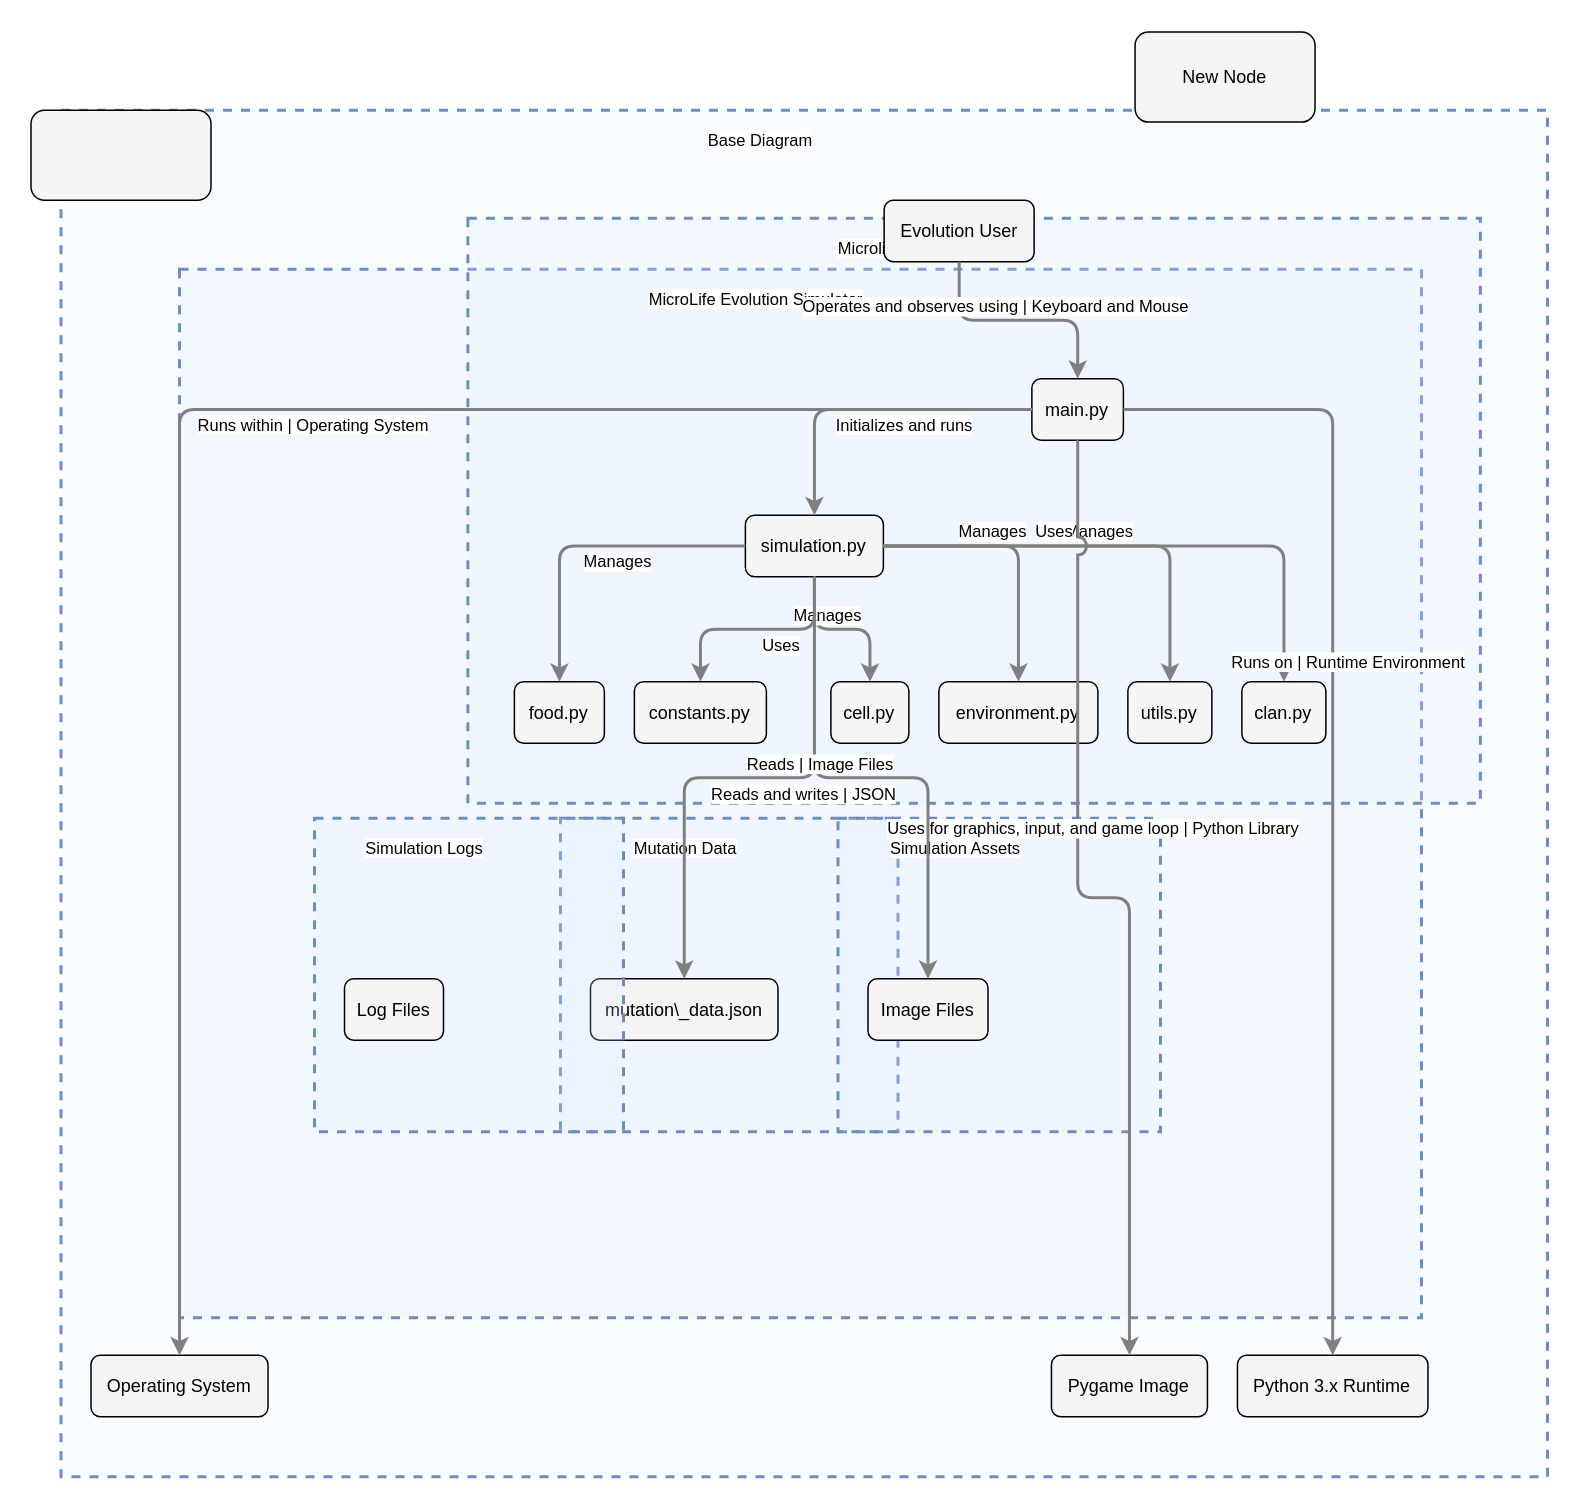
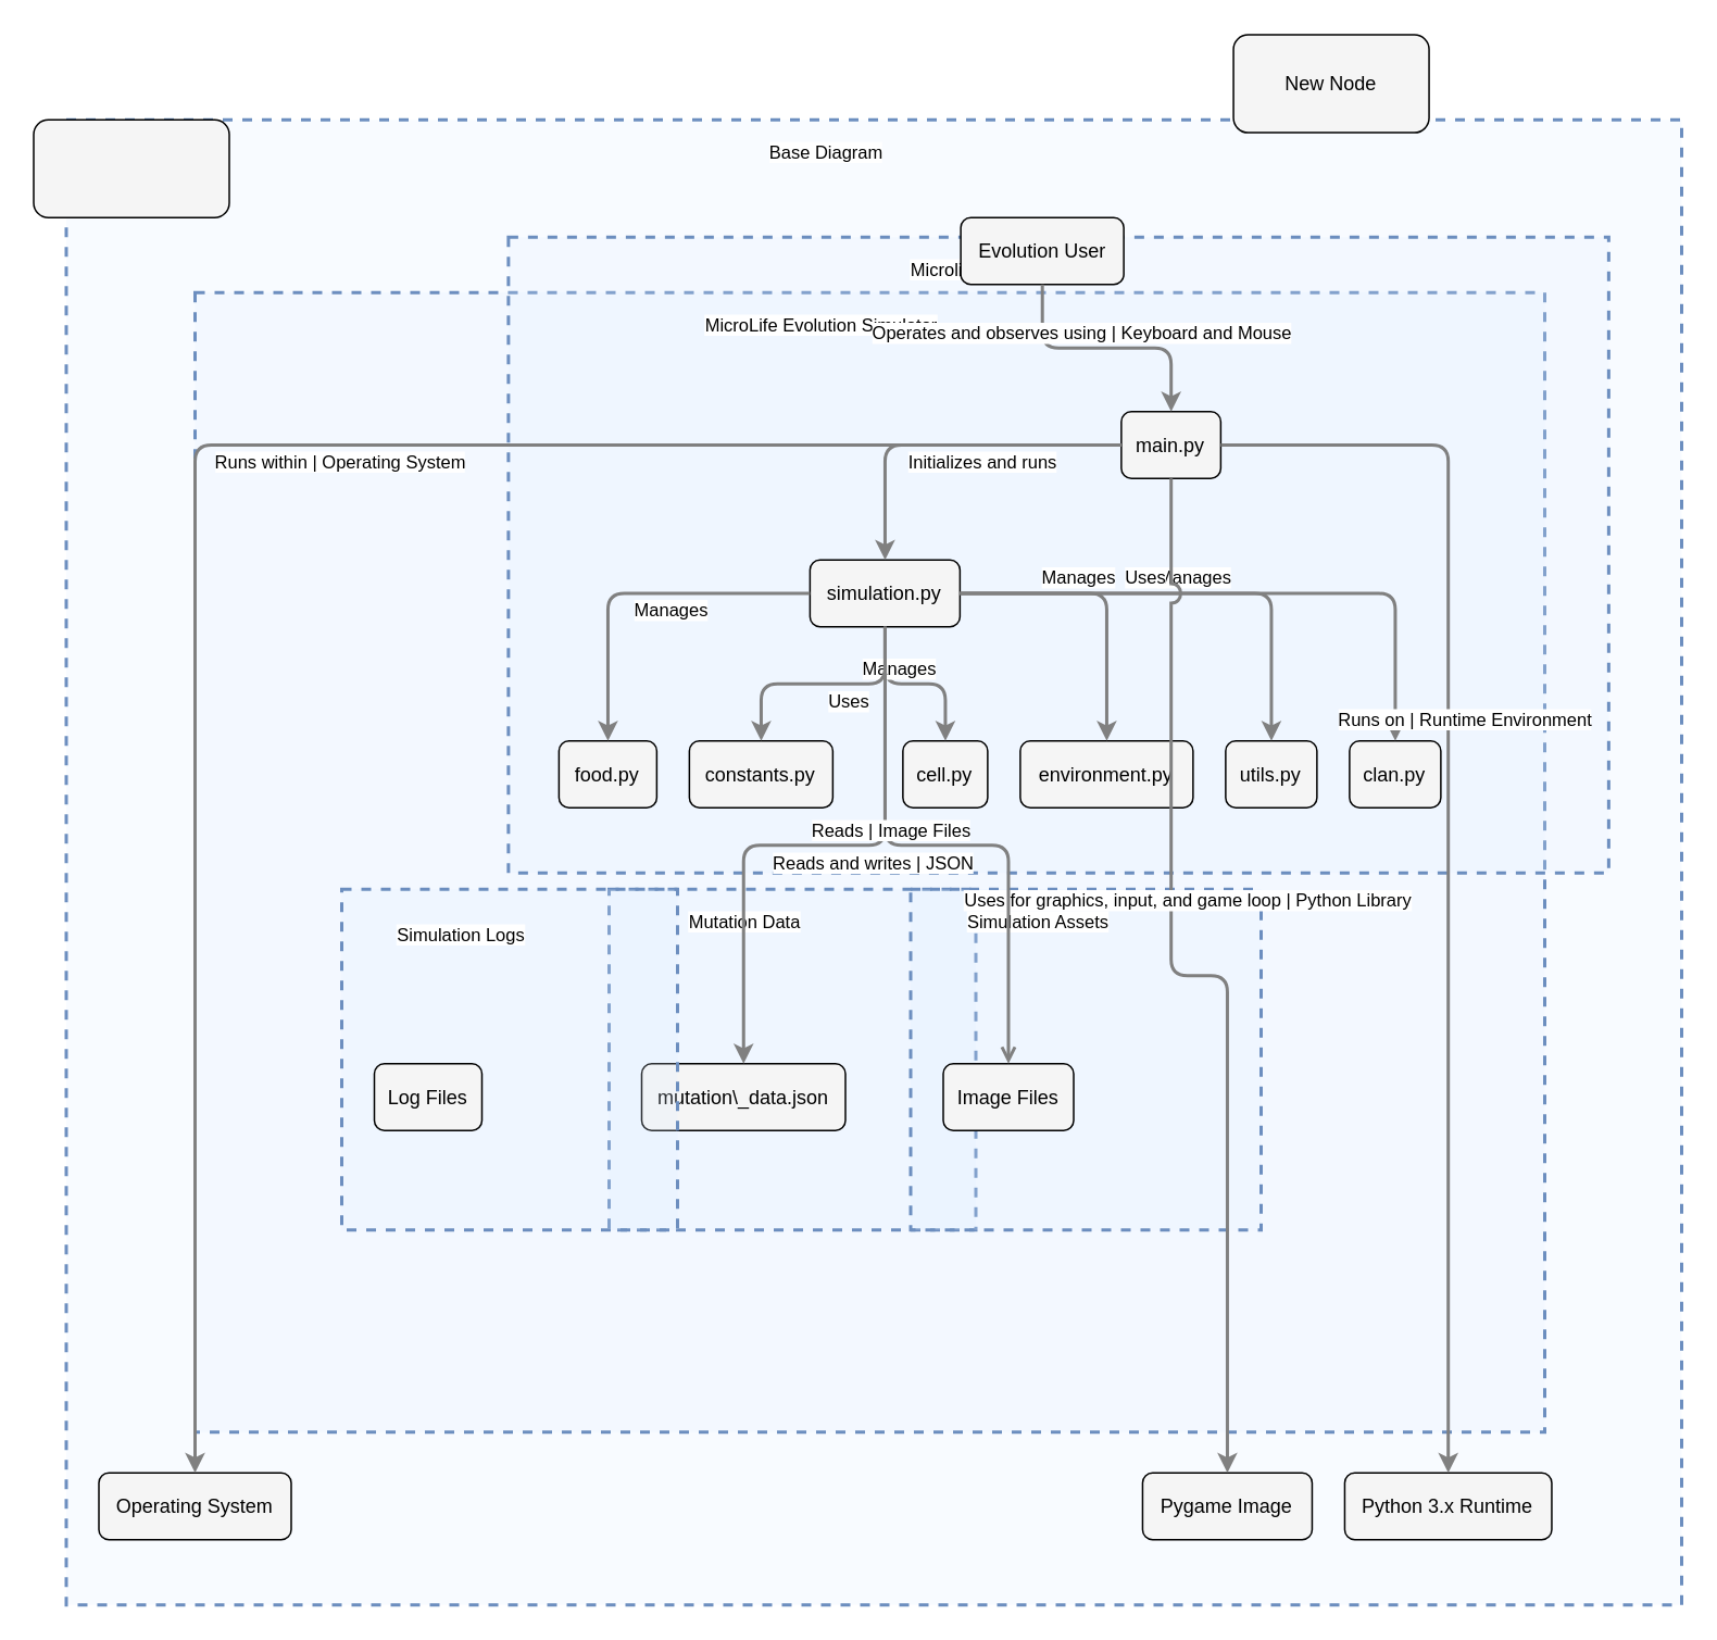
- <mxCell id="7" value="Simulation Logs" style="edgeLabel;html=1;align=center;verticalAlign=middle;resizable=0;labelBackgroundColor=white;spacing=5" vertex="1" parent="10"><mxGeometry x="98" y="374" width="130" height="24" as="geometry" /></mxCell>
+ <mxCell id="7" value="Simulation Logs" style="edgeLabel;html=1;align=center;verticalAlign=middle;resizable=0;labelBackgroundColor=white;spacing=5" vertex="1" parent="10"><mxGeometry x="98" y="374" width="130" height="40" as="geometry" /></mxCell>
- <mxCell id="55" style="edgeStyle=orthogonalEdgeStyle;rounded=1;orthogonalLoop=1;jettySize=auto;html=1;strokeColor=#808080;strokeWidth=2;jumpStyle=arc;jumpSize=10;spacing=15;labelBackgroundColor=white;labelBorderColor=none" edge="1" parent="1" source="20" target="29"><mxGeometry relative="1" as="geometry" /></mxCell>
+ <mxCell id="55" style="edgeStyle=orthogonalEdgeStyle;rounded=1;orthogonalLoop=1;jettySize=auto;html=1;strokeColor=#808080;strokeWidth=2;jumpStyle=arc;jumpSize=10;spacing=15;labelBackgroundColor=white;labelBorderColor=none;endArrow=open;" edge="1" parent="1" source="20" target="29"><mxGeometry relative="1" as="geometry" /></mxCell>
